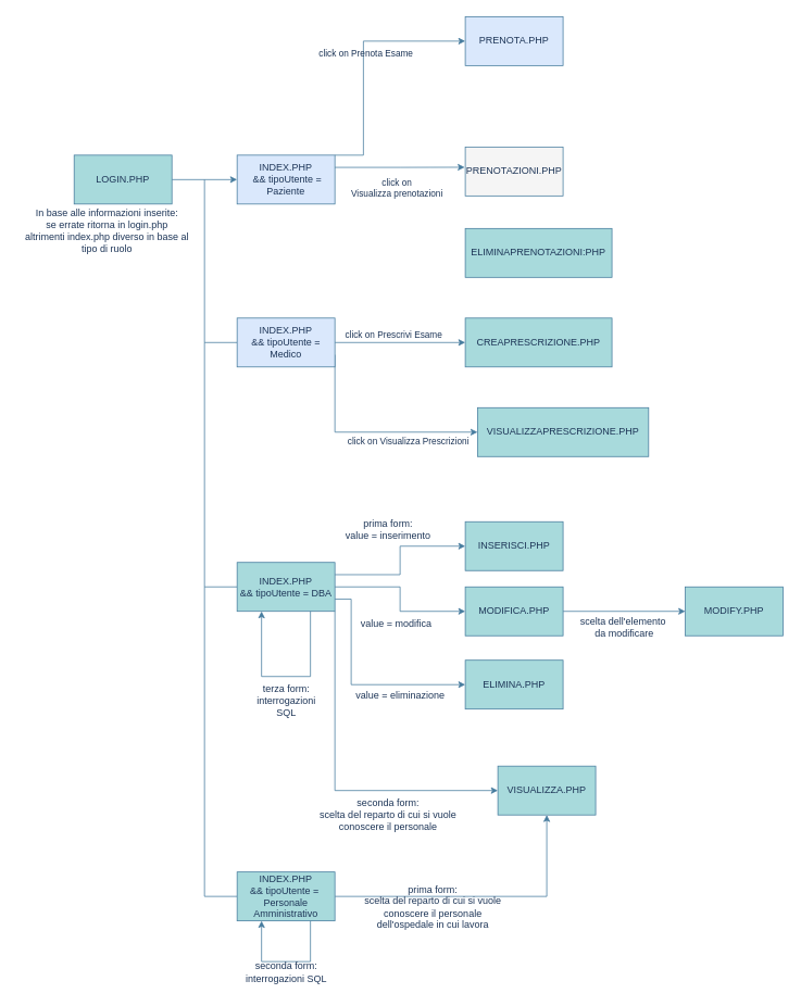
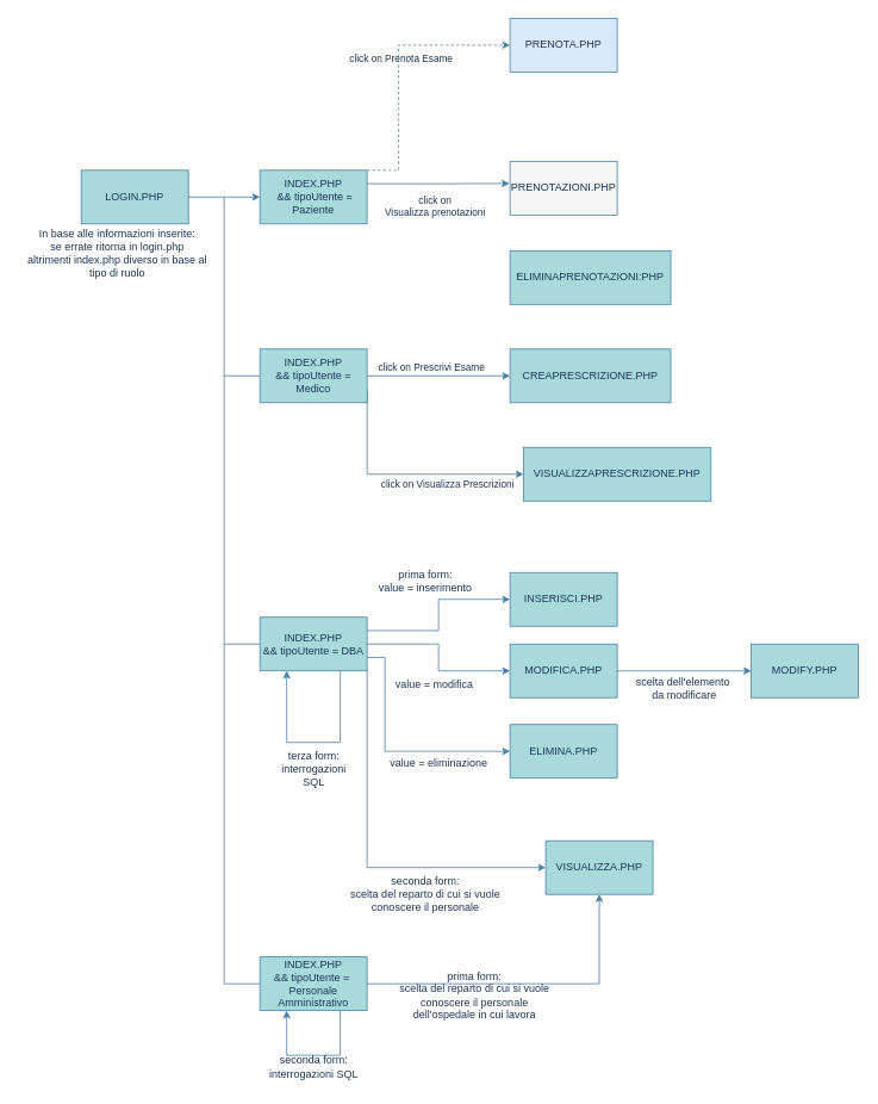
- <mxCell id="4" style="edgeStyle=orthogonalEdgeStyle;rounded=0;orthogonalLoop=1;jettySize=auto;html=1;entryX=0;entryY=0.5;entryDx=0;entryDy=0;labelBackgroundColor=none;fontColor=default;strokeColor=#457B9D;" parent="1" source="6" target="7" edge="1"><mxGeometry relative="1" as="geometry"><mxPoint x="450" y="30" as="targetPoint" /><Array as="points"><mxPoint x="445" y="190" /><mxPoint x="445" y="50" /></Array></mxGeometry></mxCell>
+ <mxCell id="4" style="edgeStyle=orthogonalEdgeStyle;rounded=0;orthogonalLoop=1;jettySize=auto;html=1;entryX=0;entryY=0.5;entryDx=0;entryDy=0;labelBackgroundColor=none;fontColor=default;strokeColor=#457B9D;dashed=1;" parent="1" source="6" target="7" edge="1"><mxGeometry relative="1" as="geometry"><mxPoint x="450" y="30" as="targetPoint" /><Array as="points"><mxPoint x="445" y="190" /><mxPoint x="445" y="50" /></Array></mxGeometry></mxCell>
- <mxCell id="6" value="INDEX.PHP&lt;div&gt;&amp;nbsp;&amp;amp;&amp;amp; tipoUtente = Paziente&lt;/div&gt;" style="rounded=0;whiteSpace=wrap;html=1;labelBackgroundColor=none;fillColor=#dae8fc;strokeColor=#457B9D;fontColor=#1D3557;" parent="1" vertex="1"><mxGeometry x="290" y="190" width="120" height="60" as="geometry" /></mxCell>
+ <mxCell id="6" value="INDEX.PHP&lt;div&gt;&amp;nbsp;&amp;amp;&amp;amp; tipoUtente = Paziente&lt;/div&gt;" style="rounded=0;whiteSpace=wrap;html=1;labelBackgroundColor=none;fillColor=#A8DADC;strokeColor=#457B9D;fontColor=#1D3557;" parent="1" vertex="1"><mxGeometry x="290" y="190" width="120" height="60" as="geometry" /></mxCell>
- <mxCell id="18" value="INDEX.PHP&lt;div&gt;&amp;amp;&amp;amp; tipoUtente =&lt;/div&gt;&lt;div&gt;Medico&lt;/div&gt;" style="whiteSpace=wrap;html=1;labelBackgroundColor=none;fillColor=#dae8fc;strokeColor=#457B9D;fontColor=#1D3557;" parent="1" vertex="1"><mxGeometry x="290" y="390" width="120" height="60" as="geometry" /></mxCell>
+ <mxCell id="18" value="INDEX.PHP&lt;div&gt;&amp;amp;&amp;amp; tipoUtente =&lt;/div&gt;&lt;div&gt;Medico&lt;/div&gt;" style="whiteSpace=wrap;html=1;labelBackgroundColor=none;fillColor=#A8DADC;strokeColor=#457B9D;fontColor=#1D3557;" parent="1" vertex="1"><mxGeometry x="290" y="390" width="120" height="60" as="geometry" /></mxCell>
